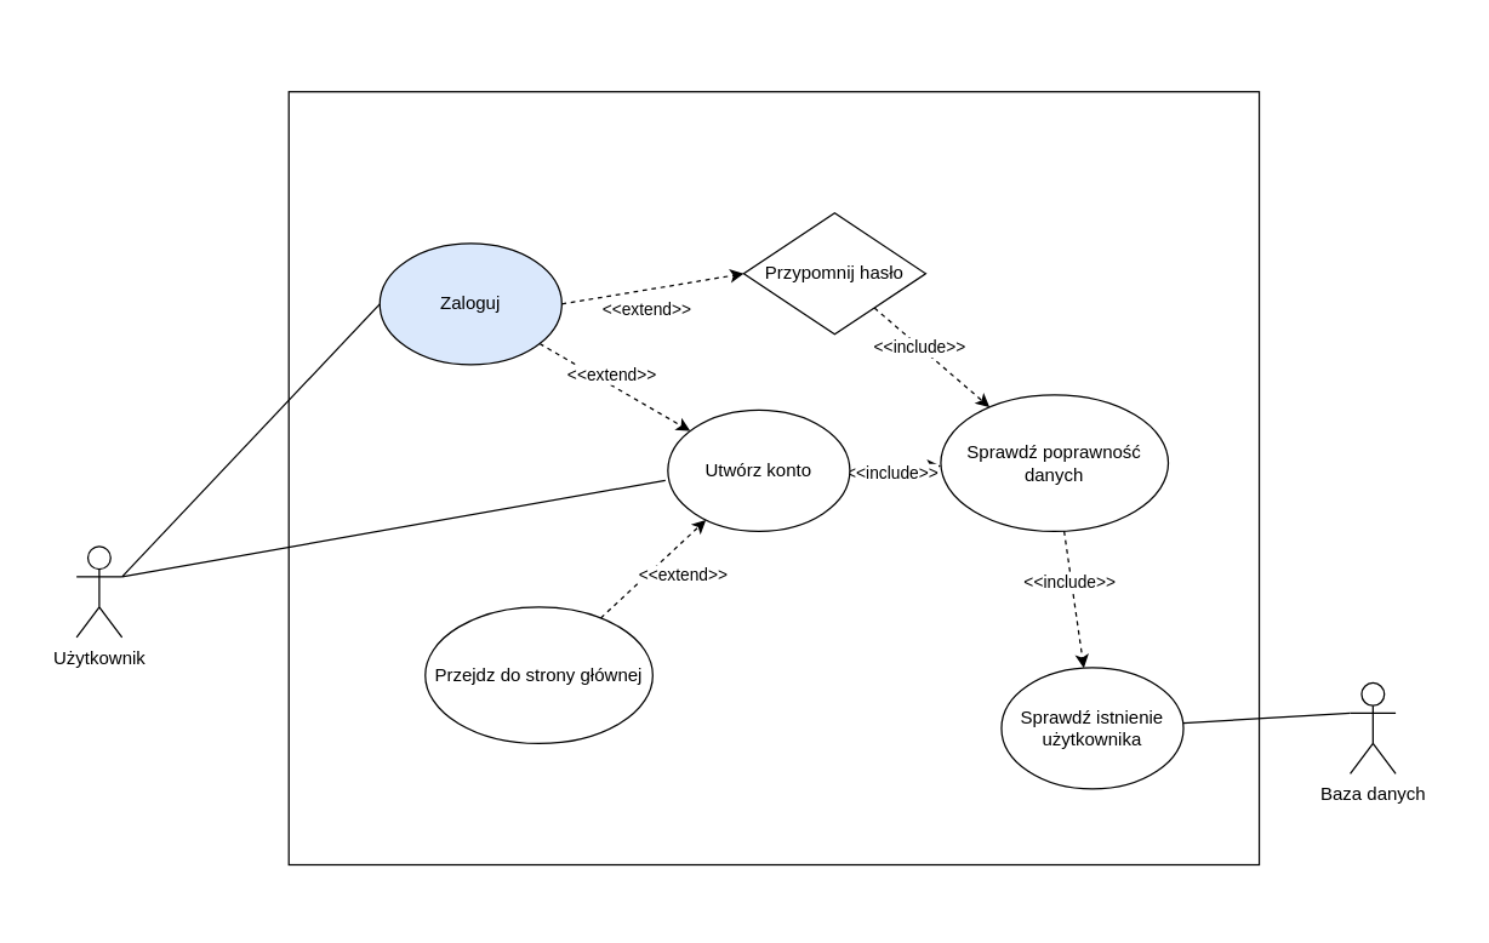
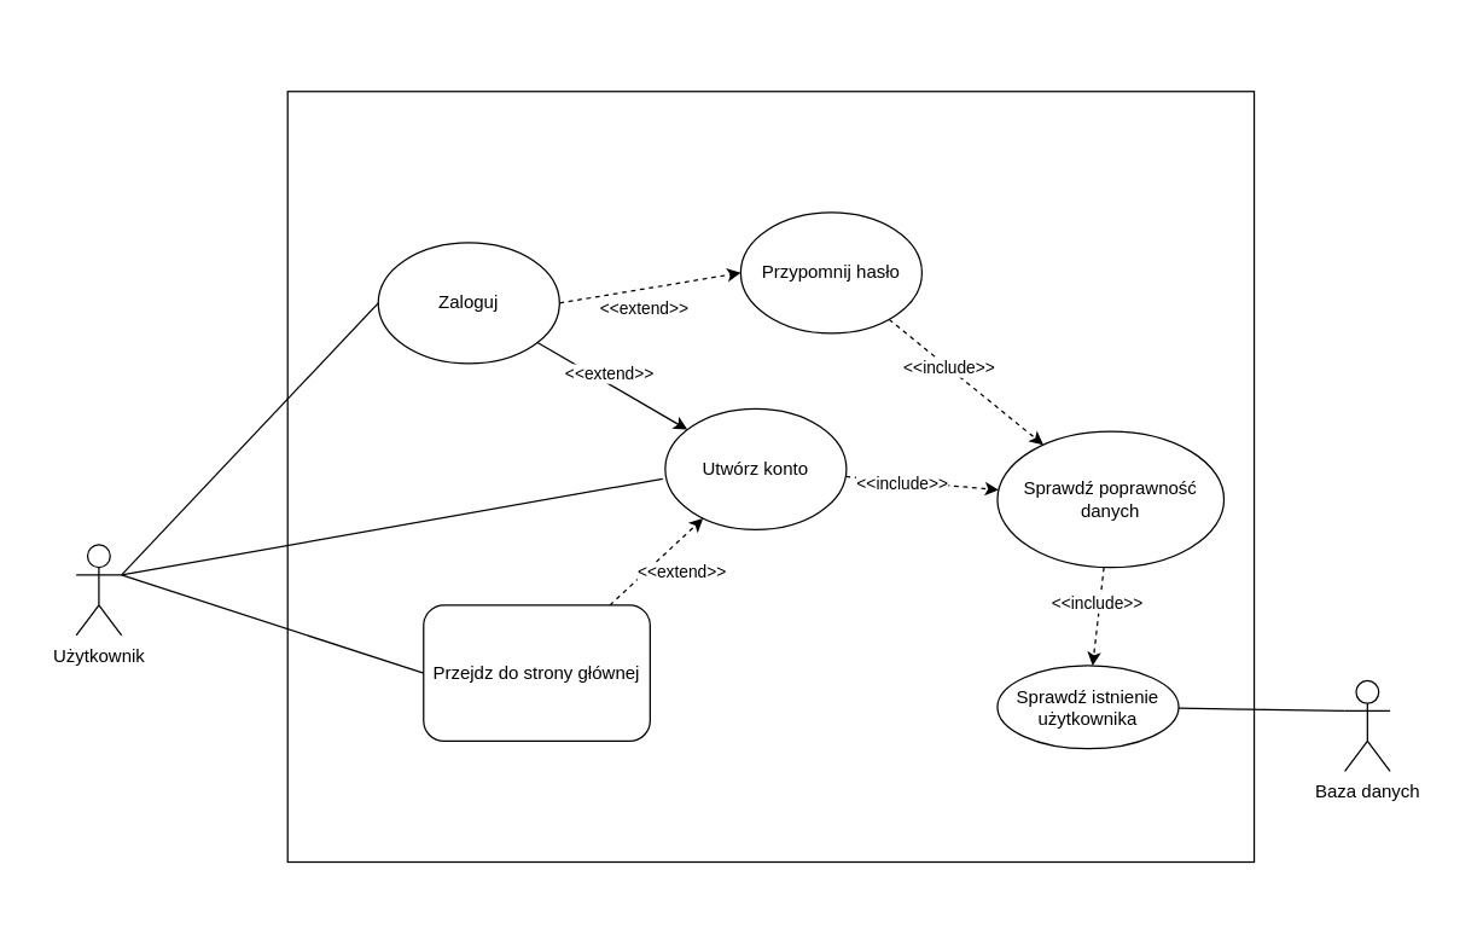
- <mxCell id="25" value="Przypomnij hasło" style="rhombus;whiteSpace=wrap;html=1;" parent="1" vertex="1"><mxGeometry x="490" y="140" width="120" height="80" as="geometry" /></mxCell>
+ <mxCell id="25" value="Przypomnij hasło" style="ellipse;whiteSpace=wrap;html=1;" parent="1" vertex="1"><mxGeometry x="490" y="140" width="120" height="80" as="geometry" /></mxCell>
- <mxCell id="22" value="Zaloguj" style="ellipse;whiteSpace=wrap;html=1;fillColor=#dae8fc;" parent="1" vertex="1"><mxGeometry x="250" y="160" width="120" height="80" as="geometry" /></mxCell>
+ <mxCell id="22" value="Zaloguj" style="ellipse;whiteSpace=wrap;html=1;" parent="1" vertex="1"><mxGeometry x="250" y="160" width="120" height="80" as="geometry" /></mxCell>
- <mxCell id="20" style="edgeStyle=none;rounded=0;orthogonalLoop=1;jettySize=auto;html=1;dashed=1;endArrow=classic;endFill=1;" parent="1" source="22" target="10" edge="1"><mxGeometry relative="1" as="geometry" /></mxCell>
+ <mxCell id="20" style="edgeStyle=none;rounded=0;orthogonalLoop=1;jettySize=auto;html=1;dashed=0;endArrow=classic;endFill=1;" parent="1" source="22" target="10" edge="1"><mxGeometry relative="1" as="geometry" /></mxCell>
- <mxCell id="16" value="Sprawdź poprawność danych" style="ellipse;whiteSpace=wrap;html=1;" parent="1" vertex="1"><mxGeometry x="620" y="260" width="150" height="90" as="geometry" /></mxCell>
+ <mxCell id="16" value="Sprawdź poprawność danych" style="ellipse;whiteSpace=wrap;html=1;" parent="1" vertex="1"><mxGeometry x="660" y="285" width="150" height="90" as="geometry" /></mxCell>
+ <mxCell id="6" style="edgeStyle=none;rounded=0;orthogonalLoop=1;jettySize=auto;html=1;entryX=0;entryY=0.5;entryDx=0;entryDy=0;endArrow=none;endFill=0;exitX=1;exitY=0.333;exitDx=0;exitDy=0;exitPerimeter=0;" parent="1" source="7" target="13" edge="1"><mxGeometry relative="1" as="geometry" /></mxCell>
- <mxCell id="13" value="Przejdz do strony głównej" style="ellipse;whiteSpace=wrap;html=1;" parent="1" vertex="1"><mxGeometry x="280" y="400" width="150" height="90" as="geometry" /></mxCell>
+ <mxCell id="13" value="Przejdz do strony głównej" style="whiteSpace=wrap;html=1;rounded=1;" parent="1" vertex="1"><mxGeometry x="280" y="400" width="150" height="90" as="geometry" /></mxCell>
- <mxCell id="19" value="Sprawdź istnienie użytkownika" style="ellipse;whiteSpace=wrap;html=1;" parent="1" vertex="1"><mxGeometry x="660" y="440" width="120" height="80" as="geometry" /></mxCell>
+ <mxCell id="19" value="Sprawdź istnienie użytkownika" style="ellipse;whiteSpace=wrap;html=1;" parent="1" vertex="1"><mxGeometry x="660" y="440" width="120" height="55" as="geometry" /></mxCell>
